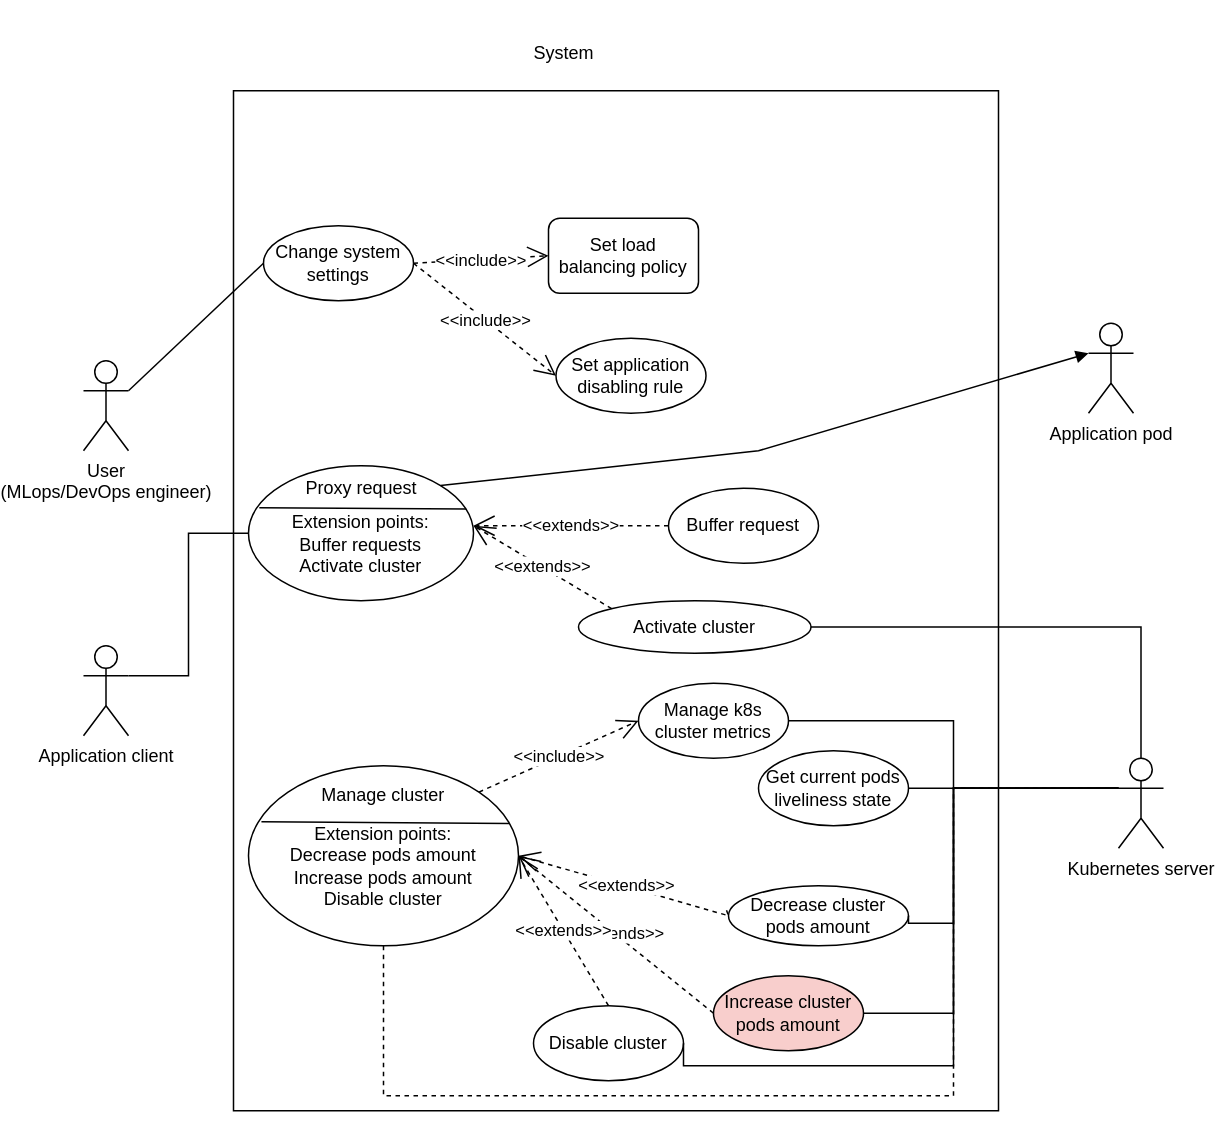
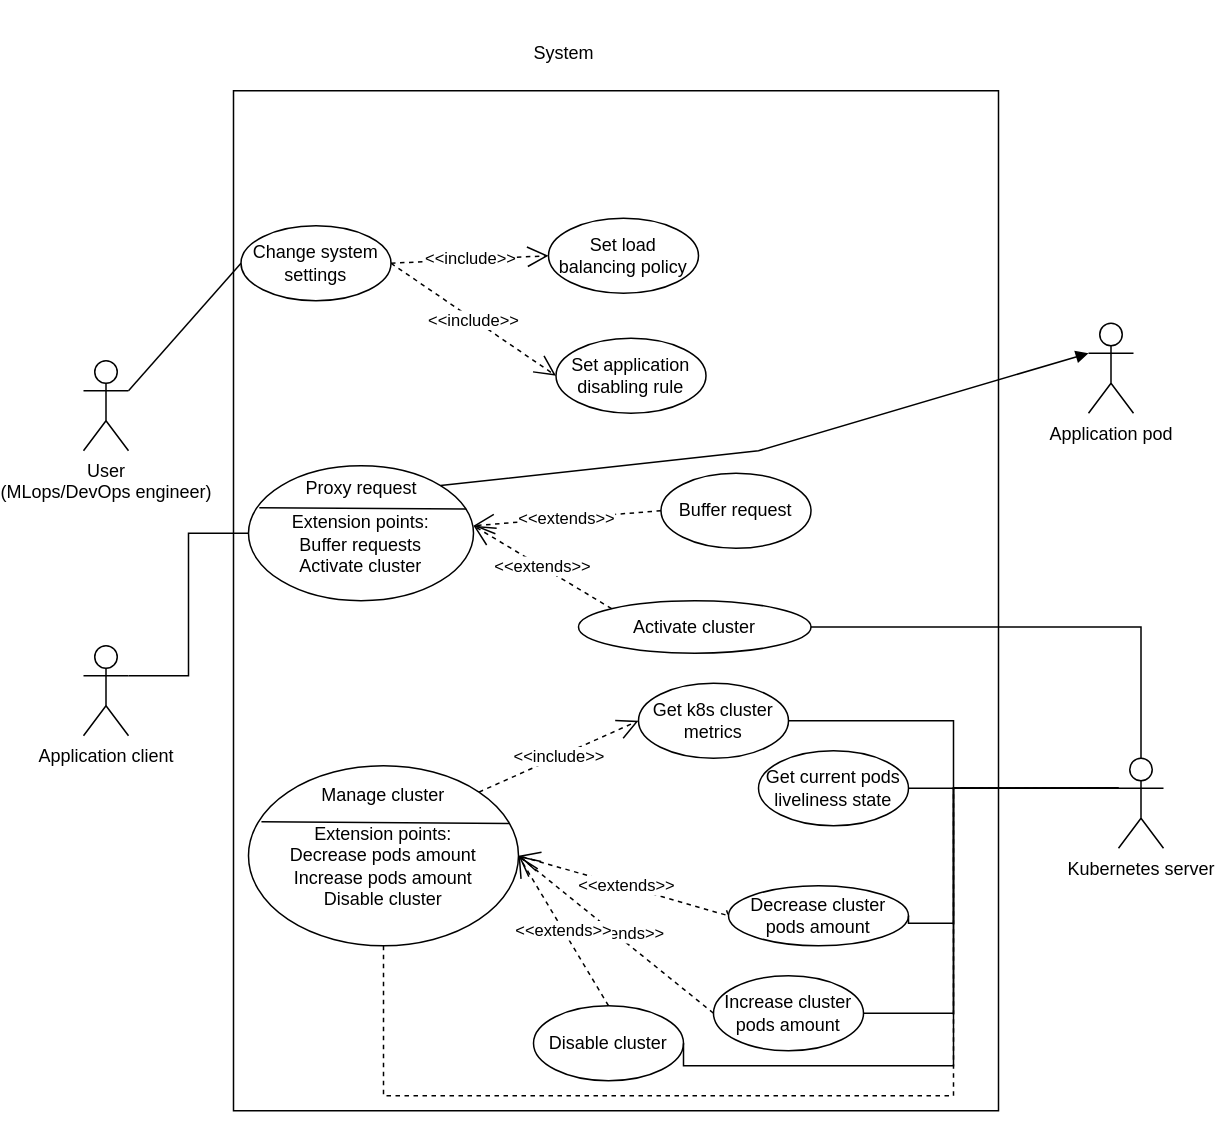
- <mxCell id="6" value="Set load balancing policy" style="whiteSpace=wrap;html=1;rounded=1;" vertex="1" parent="1"><mxGeometry x="330" y="145" width="100" height="50" as="geometry" /></mxCell>
+ <mxCell id="6" value="Set load balancing policy" style="ellipse;whiteSpace=wrap;html=1;" vertex="1" parent="1"><mxGeometry x="330" y="145" width="100" height="50" as="geometry" /></mxCell>
- <mxCell id="7" value="Change system settings" style="ellipse;whiteSpace=wrap;html=1;" vertex="1" parent="1"><mxGeometry x="140" y="150" width="100" height="50" as="geometry" /></mxCell>
+ <mxCell id="7" value="Change system settings" style="ellipse;whiteSpace=wrap;html=1;" vertex="1" parent="1"><mxGeometry x="125" y="150" width="100" height="50" as="geometry" /></mxCell>
- <mxCell id="14" value="Buffer request" style="ellipse;whiteSpace=wrap;html=1;" vertex="1" parent="1"><mxGeometry x="410" y="325" width="100" height="50" as="geometry" /></mxCell>
+ <mxCell id="14" value="Buffer request" style="ellipse;whiteSpace=wrap;html=1;" vertex="1" parent="1"><mxGeometry x="405" y="315" width="100" height="50" as="geometry" /></mxCell>
- <mxCell id="32" value="&lt;div&gt;Manage k8s cluster metrics&lt;/div&gt;" style="ellipse;whiteSpace=wrap;html=1;" vertex="1" parent="1"><mxGeometry x="390" y="455" width="100" height="50" as="geometry" /></mxCell>
+ <mxCell id="32" value="&lt;div&gt;Get k8s cluster metrics&lt;/div&gt;" style="ellipse;whiteSpace=wrap;html=1;" vertex="1" parent="1"><mxGeometry x="390" y="455" width="100" height="50" as="geometry" /></mxCell>
- <mxCell id="23" value="&lt;div&gt;Increase cluster pods amount&lt;/div&gt;" style="ellipse;whiteSpace=wrap;html=1;fillColor=#f8cecc;" vertex="1" parent="1"><mxGeometry x="440" y="650" width="100" height="50" as="geometry" /></mxCell>
+ <mxCell id="23" value="&lt;div&gt;Increase cluster pods amount&lt;/div&gt;" style="ellipse;whiteSpace=wrap;html=1;" vertex="1" parent="1"><mxGeometry x="440" y="650" width="100" height="50" as="geometry" /></mxCell>
